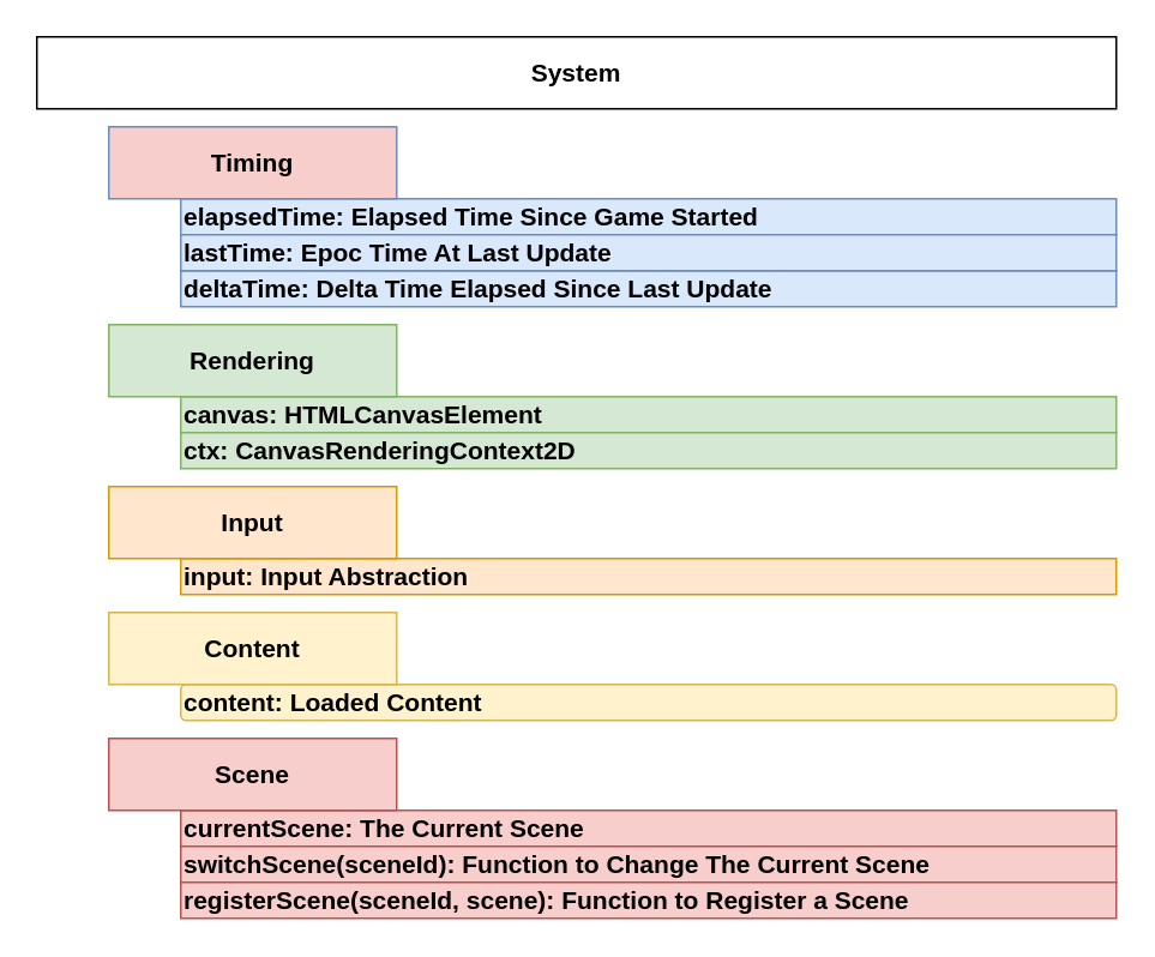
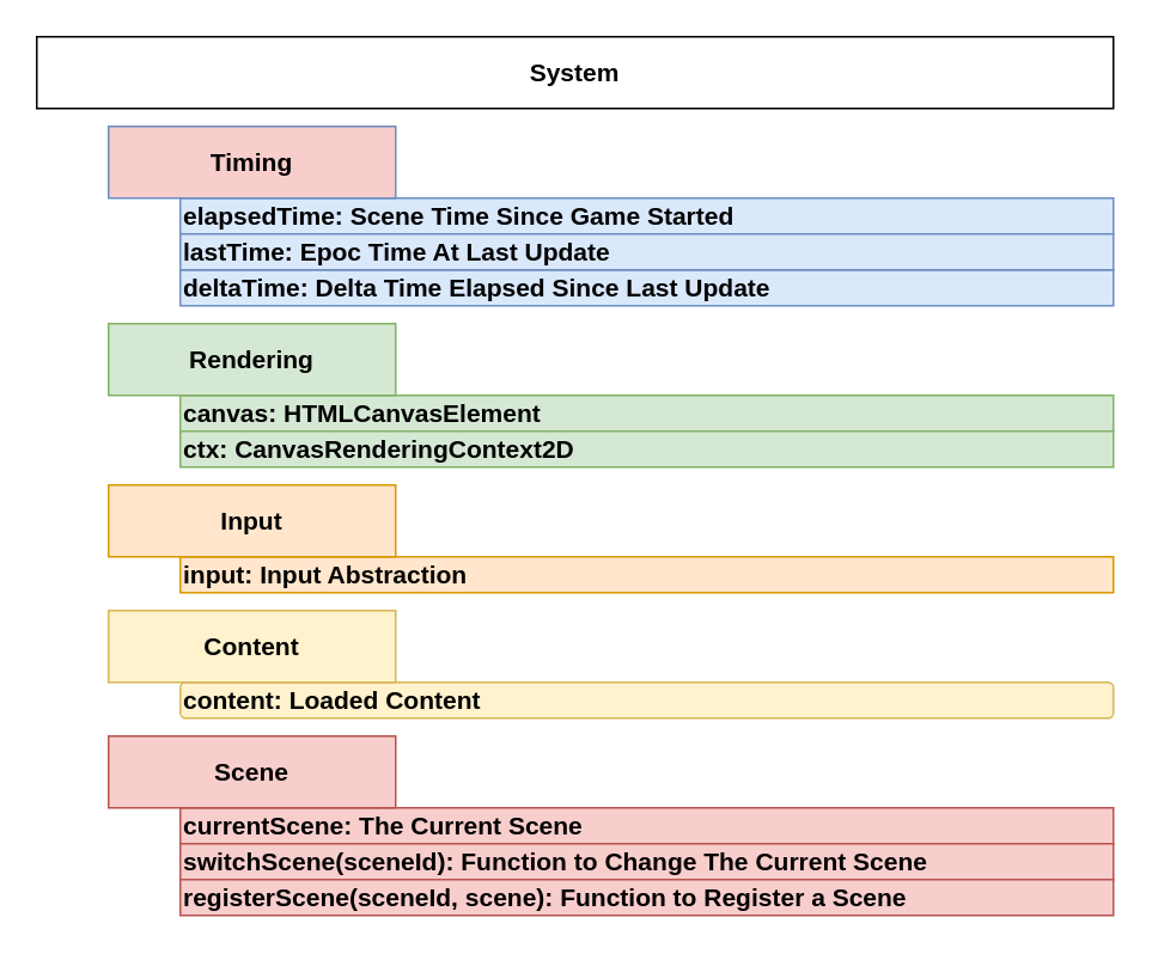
- <mxCell id="3" value="elapsedTime: Elapsed Time Since Game Started" style="whiteSpace=wrap;html=1;fontStyle=1;fontSize=14;align=left;fillColor=#dae8fc;strokeColor=#6c8ebf;" vertex="1" parent="1"><mxGeometry x="100" y="110" width="520" height="20" as="geometry" /></mxCell>
+ <mxCell id="3" value="elapsedTime: Scene Time Since Game Started" style="whiteSpace=wrap;html=1;fontStyle=1;fontSize=14;align=left;fillColor=#dae8fc;strokeColor=#6c8ebf;" vertex="1" parent="1"><mxGeometry x="100" y="110" width="520" height="20" as="geometry" /></mxCell>
